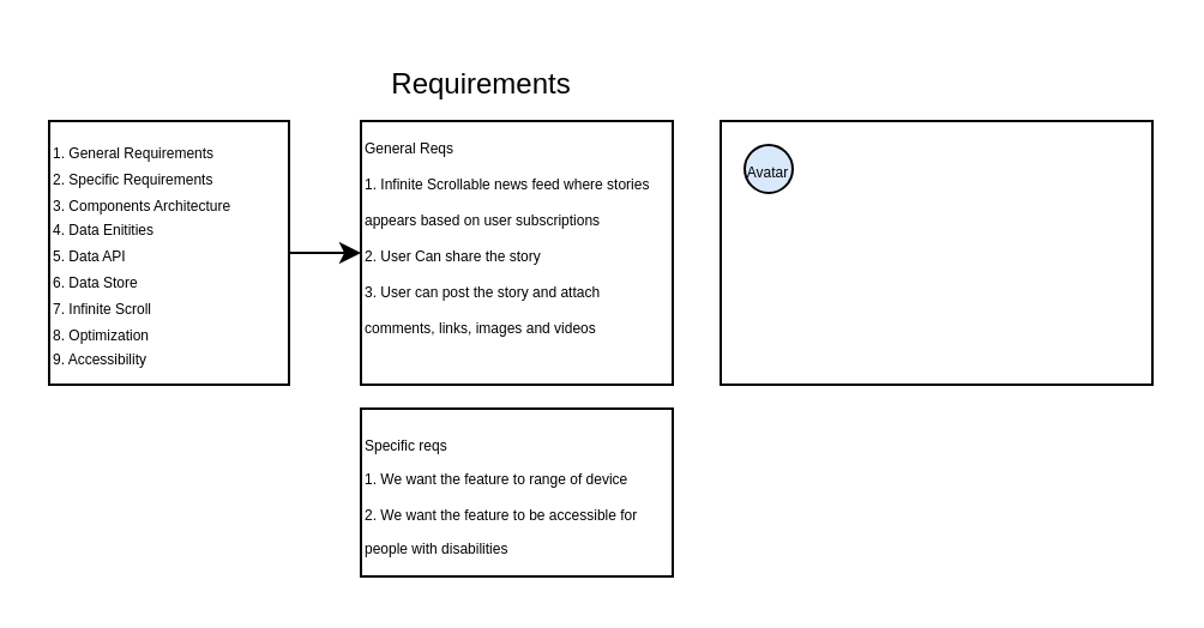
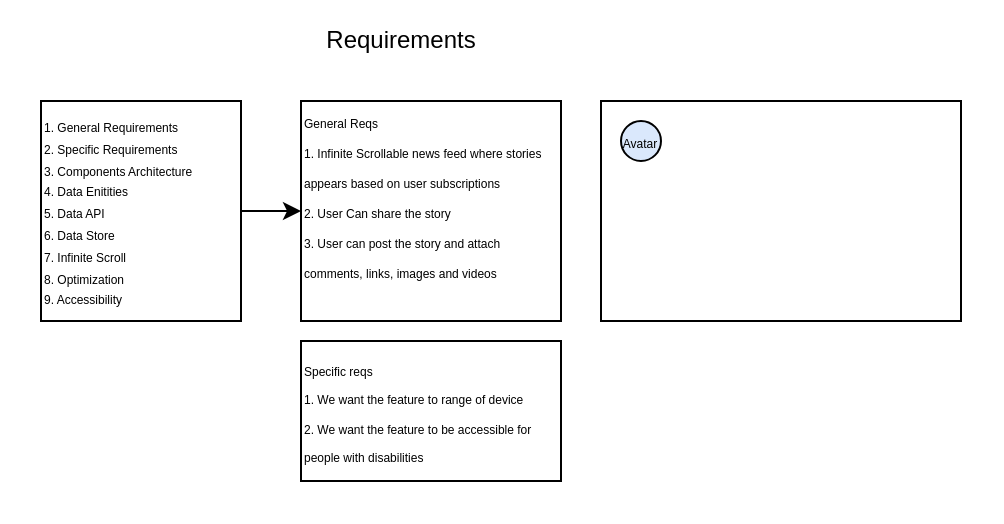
- <mxCell id="6" value="Requirements" style="text;html=1;align=center;verticalAlign=middle;resizable=0;points=[];autosize=1;strokeColor=none;fillColor=none;" vertex="1" parent="1"><mxGeometry x="150" y="20" width="100" height="30" as="geometry" /></mxCell>
+ <mxCell id="6" value="Requirements" style="text;html=1;align=center;verticalAlign=middle;resizable=0;points=[];autosize=1;strokeColor=none;fillColor=none;" vertex="1" parent="1"><mxGeometry x="150" y="5" width="100" height="30" as="geometry" /></mxCell>
